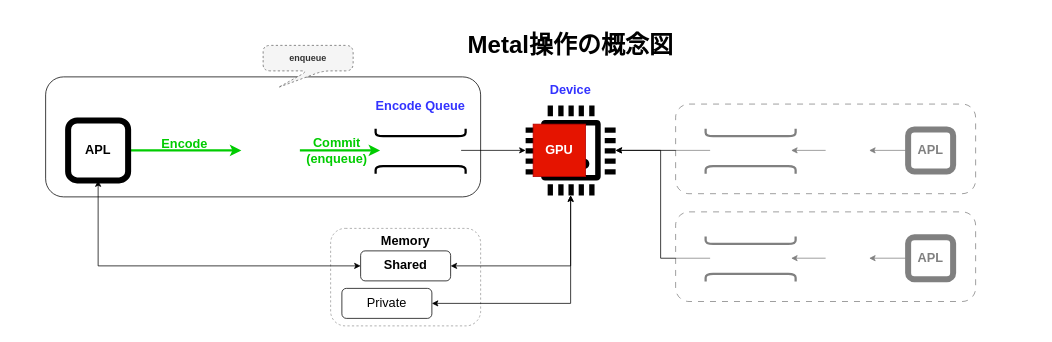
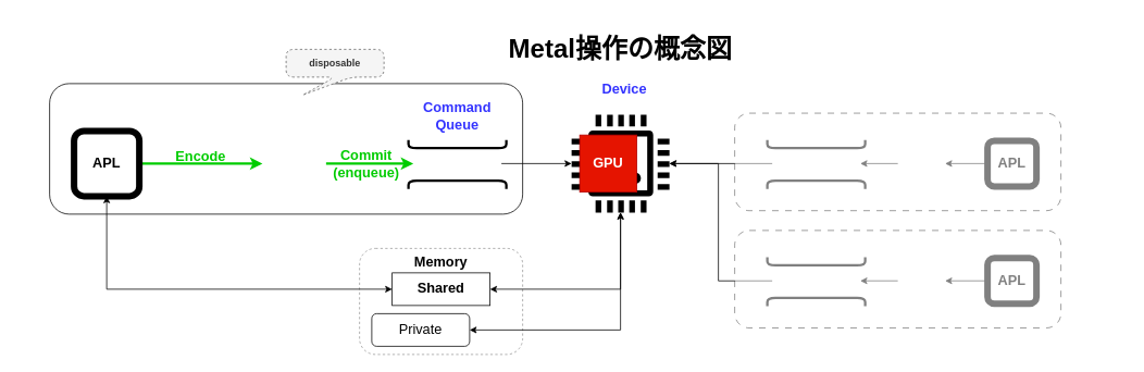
- <mxCell id="55" value="enqueue" style="shape=callout;whiteSpace=wrap;html=1;perimeter=calloutPerimeter;fontStyle=1;dashed=1;rounded=1;size=22;position=0.5;position2=0.17;fillColor=#f5f5f5;fontColor=#333333;strokeColor=#666666;" parent="1" vertex="1"><mxGeometry x="350" y="60" width="120" height="56" as="geometry" /></mxCell>
+ <mxCell id="55" value="disposable" style="shape=callout;whiteSpace=wrap;html=1;perimeter=calloutPerimeter;fontStyle=1;dashed=1;rounded=1;size=22;position=0.5;position2=0.17;fillColor=#f5f5f5;fontColor=#333333;strokeColor=#666666;" parent="1" vertex="1"><mxGeometry x="350" y="60" width="120" height="56" as="geometry" /></mxCell>
- <mxCell id="27" value="Device" style="rounded=0;whiteSpace=wrap;html=1;fontStyle=1;fontSize=17;fontColor=#3333FF;strokeColor=none;fillColor=none;container=0;" parent="1" vertex="1"><mxGeometry x="695" y="100" width="130" height="40" as="geometry" /></mxCell>
+ <mxCell id="27" value="Device" style="rounded=0;whiteSpace=wrap;html=1;fontStyle=1;fontSize=17;fontColor=#3333FF;strokeColor=none;fillColor=none;container=0;" parent="1" vertex="1"><mxGeometry x="700" y="90" width="130" height="40" as="geometry" /></mxCell>
- <mxCell id="12" value="Encode Queue" style="rounded=0;whiteSpace=wrap;html=1;fontStyle=1;fontSize=17;fontColor=#3333FF;strokeColor=none;fillColor=none;container=0;" parent="11" vertex="1"><mxGeometry x="5" width="130" height="40" as="geometry" /></mxCell>
+ <mxCell id="12" value="Command Queue" style="rounded=0;whiteSpace=wrap;html=1;fontStyle=1;fontSize=17;fontColor=#3333FF;strokeColor=none;fillColor=none;container=0;" parent="11" vertex="1"><mxGeometry x="5" width="130" height="40" as="geometry" /></mxCell>
- <mxCell id="19" value="Shared" style="rounded=1;whiteSpace=wrap;html=1;verticalAlign=middle;fontSize=17;fontStyle=1;fillColor=none;" parent="1" vertex="1"><mxGeometry x="480" y="334" width="120" height="40" as="geometry" /></mxCell>
+ <mxCell id="19" value="Shared" style="whiteSpace=wrap;html=1;verticalAlign=middle;fontSize=17;fontStyle=1;fillColor=none;rounded=0;" parent="1" vertex="1"><mxGeometry x="480" y="334" width="120" height="40" as="geometry" /></mxCell>
